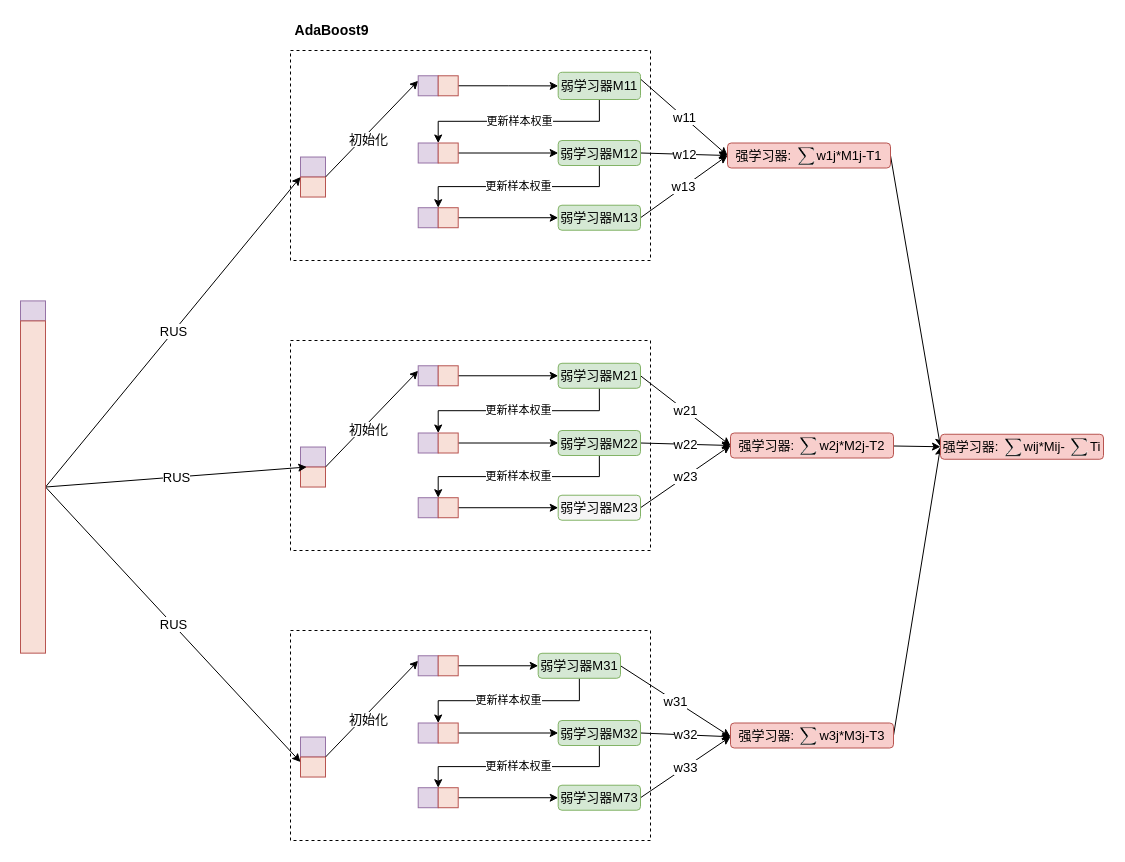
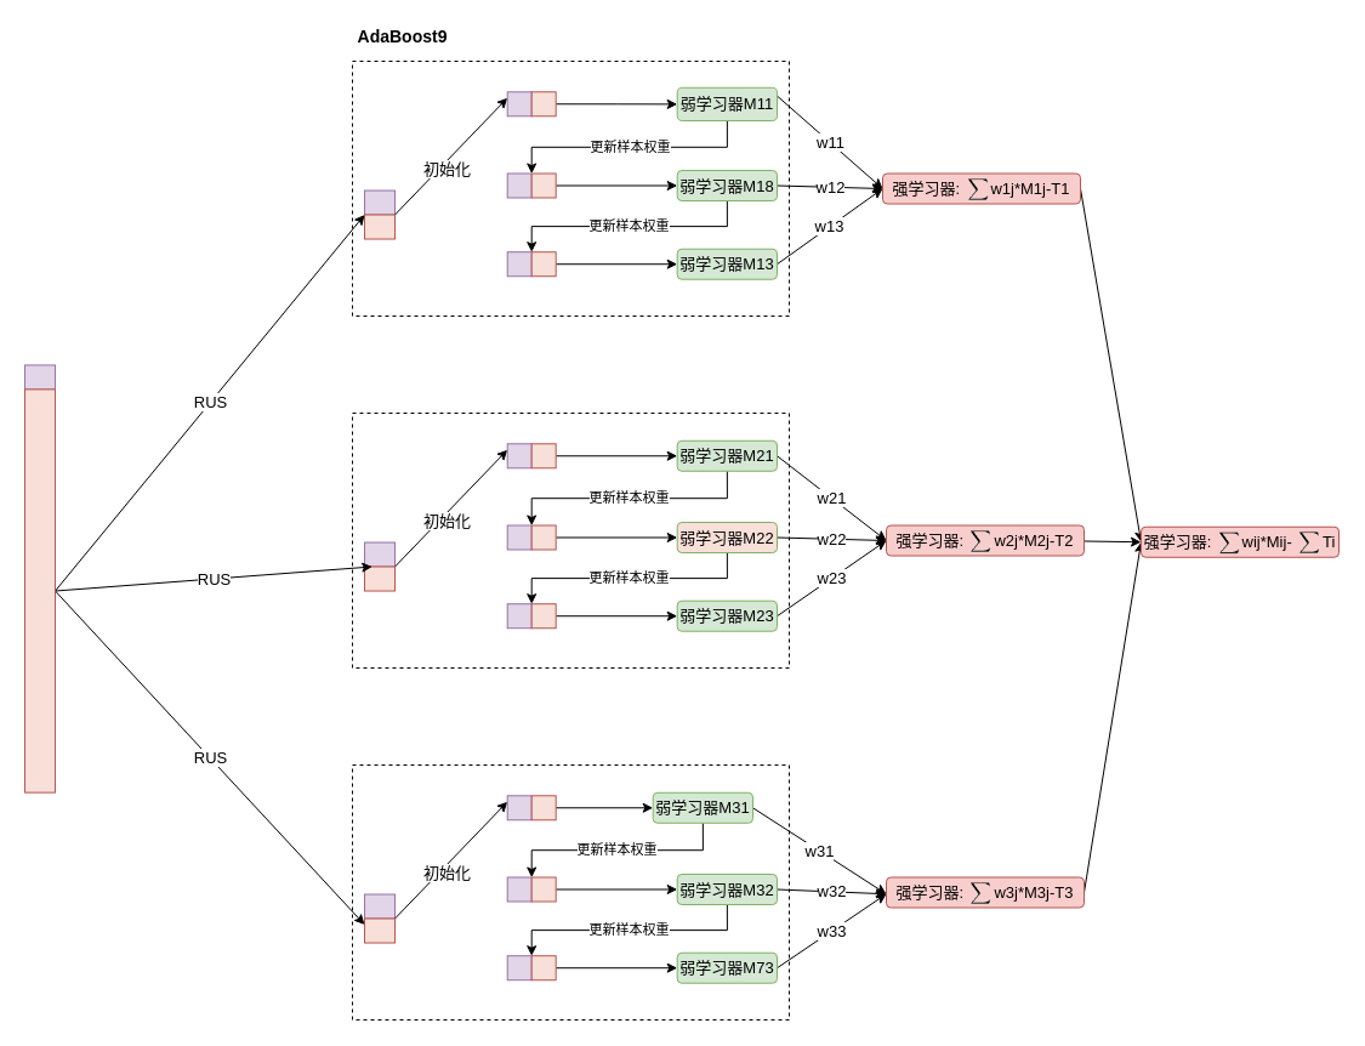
- <mxCell id="16" value="弱学习器M12" style="rounded=1;whiteSpace=wrap;html=1;fontSize=13;fontStyle=0;fillColor=#d5e8d4;strokeColor=#82b366;" vertex="1" parent="1"><mxGeometry x="557.7" y="140" width="82.3" height="25" as="geometry" /></mxCell>
+ <mxCell id="16" value="弱学习器M18" style="rounded=1;whiteSpace=wrap;html=1;fontSize=13;fontStyle=0;fillColor=#d5e8d4;strokeColor=#82b366;" vertex="1" parent="1"><mxGeometry x="557.7" y="140" width="82.3" height="25" as="geometry" /></mxCell>
- <mxCell id="39" value="弱学习器M22" style="rounded=1;whiteSpace=wrap;html=1;fontSize=13;fontStyle=0;fillColor=#d5e8d4;strokeColor=#82b366;" vertex="1" parent="1"><mxGeometry x="557.7" y="430" width="82.3" height="25" as="geometry" /></mxCell>
+ <mxCell id="39" value="弱学习器M22" style="rounded=1;whiteSpace=wrap;html=1;fontSize=13;fontStyle=0;fillColor=#f8e0d8;strokeColor=#82b366;" vertex="1" parent="1"><mxGeometry x="557.7" y="430" width="82.3" height="25" as="geometry" /></mxCell>
- <mxCell id="44" value="弱学习器M23" style="rounded=1;whiteSpace=wrap;html=1;fontSize=13;fontStyle=0;fillColor=#f5f5f5;strokeColor=#82b366;" vertex="1" parent="1"><mxGeometry x="557.7" y="494.72" width="82.3" height="25" as="geometry" /></mxCell>
+ <mxCell id="44" value="弱学习器M23" style="rounded=1;whiteSpace=wrap;html=1;fontSize=13;fontStyle=0;fillColor=#d5e8d4;strokeColor=#82b366;" vertex="1" parent="1"><mxGeometry x="557.7" y="494.72" width="82.3" height="25" as="geometry" /></mxCell>
